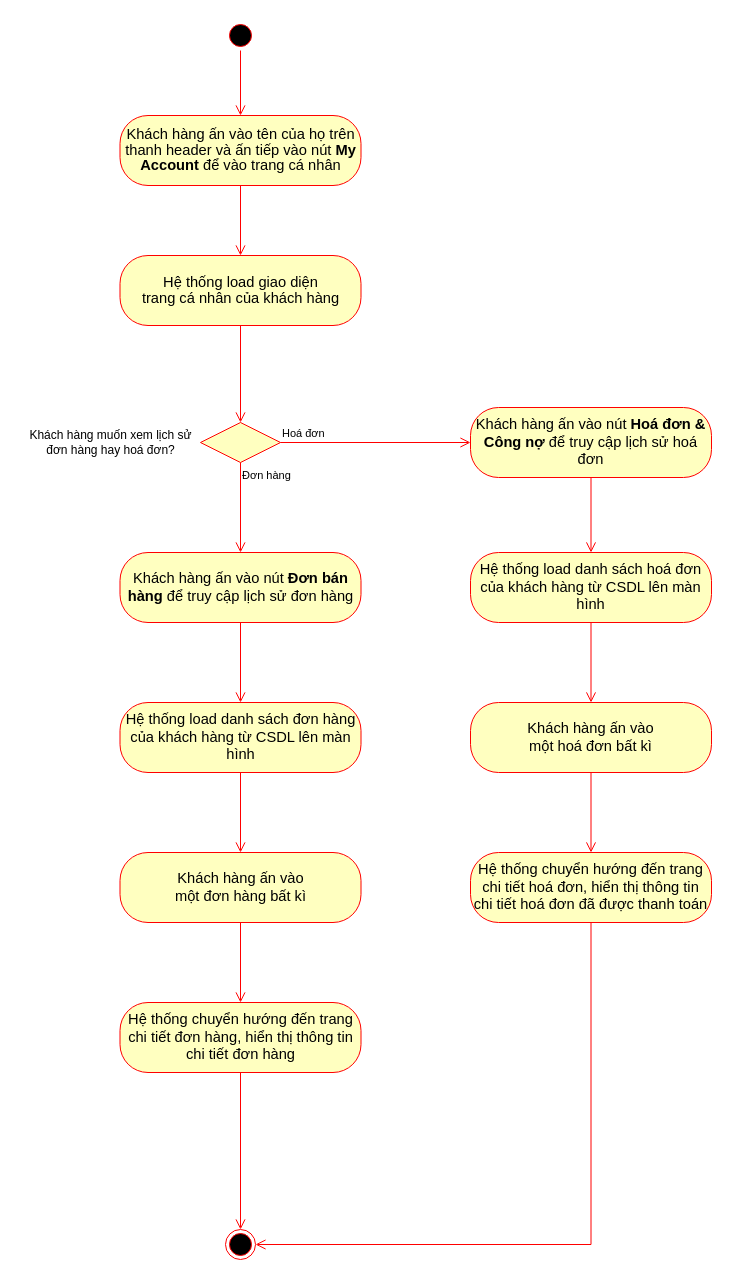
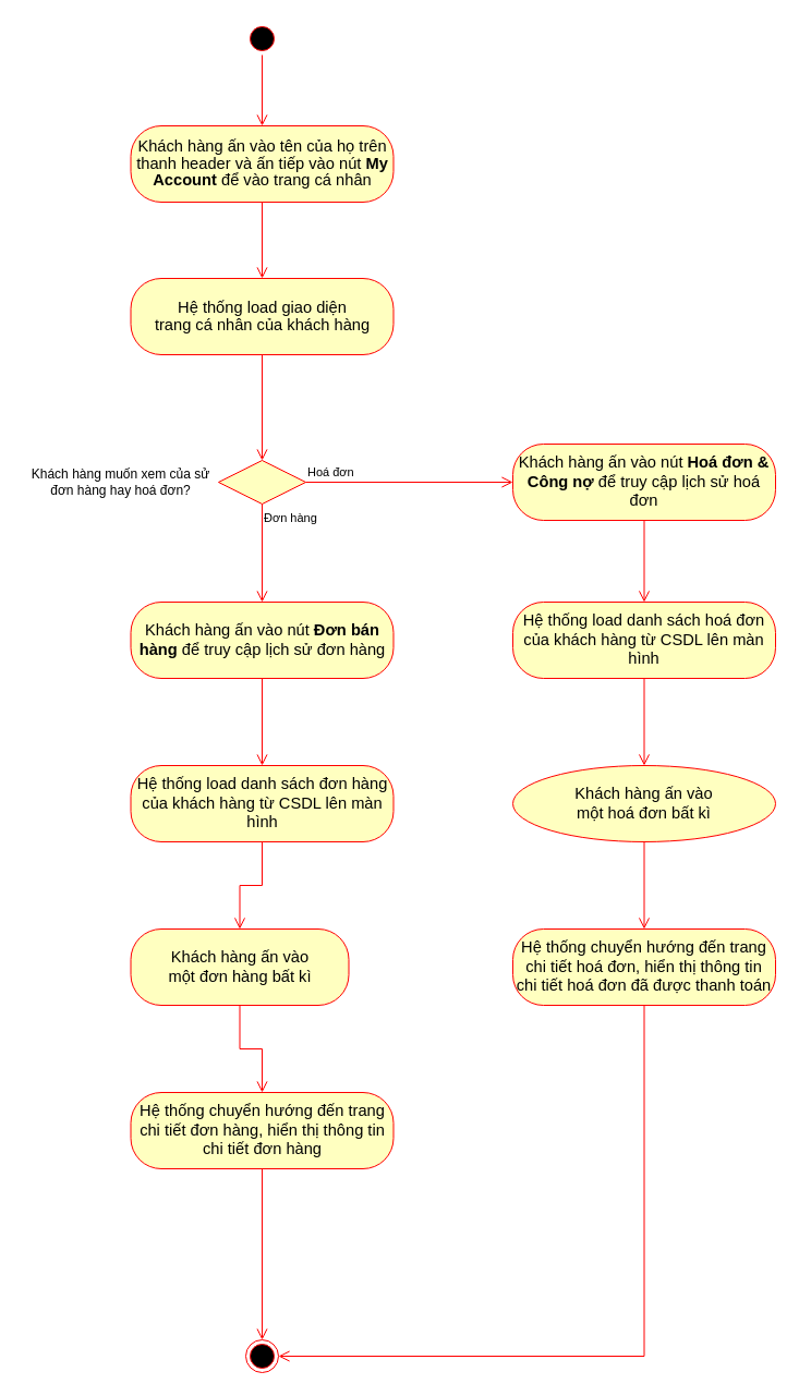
- <mxCell id="13" value="Khách hàng muốn xem lịch sử&lt;br&gt;đơn hàng hay hoá đơn?" style="text;html=1;align=center;verticalAlign=middle;resizable=0;points=[];autosize=1;strokeColor=none;fillColor=none;" vertex="1" parent="1"><mxGeometry x="20" y="427" width="180" height="30" as="geometry" /></mxCell>
+ <mxCell id="13" value="Khách hàng muốn xem của sử&lt;br&gt;đơn hàng hay hoá đơn?" style="text;html=1;align=center;verticalAlign=middle;resizable=0;points=[];autosize=1;strokeColor=none;fillColor=none;" vertex="1" parent="1"><mxGeometry x="20" y="427" width="180" height="30" as="geometry" /></mxCell>
- <mxCell id="22" value="&lt;font face=&quot;calibri, sans-serif&quot;&gt;&lt;span style=&quot;font-size: 14.667px&quot;&gt;Khách hàng ấn vào &lt;br&gt;một hoá đơn bất kì&lt;/span&gt;&lt;/font&gt;" style="rounded=1;whiteSpace=wrap;html=1;arcSize=40;fontColor=#000000;fillColor=#ffffc0;strokeColor=#ff0000;" vertex="1" parent="1"><mxGeometry x="470" y="702" width="241" height="70" as="geometry" /></mxCell>
+ <mxCell id="22" value="&lt;font face=&quot;calibri, sans-serif&quot;&gt;&lt;span style=&quot;font-size: 14.667px&quot;&gt;Khách hàng ấn vào &lt;br&gt;một hoá đơn bất kì&lt;/span&gt;&lt;/font&gt;" style="ellipse;whiteSpace=wrap;html=1;arcSize=40;fontColor=#000000;fillColor=#ffffc0;strokeColor=#ff0000;" vertex="1" parent="1"><mxGeometry x="470" y="702" width="241" height="70" as="geometry" /></mxCell>
- <mxCell id="20" value="&lt;font face=&quot;calibri, sans-serif&quot;&gt;&lt;span style=&quot;font-size: 14.667px&quot;&gt;Khách hàng ấn vào &lt;br&gt;một đơn hàng bất kì&lt;/span&gt;&lt;/font&gt;" style="rounded=1;whiteSpace=wrap;html=1;arcSize=40;fontColor=#000000;fillColor=#ffffc0;strokeColor=#ff0000;" vertex="1" parent="1"><mxGeometry x="119.5" y="852" width="241" height="70" as="geometry" /></mxCell>
+ <mxCell id="20" value="&lt;font face=&quot;calibri, sans-serif&quot;&gt;&lt;span style=&quot;font-size: 14.667px&quot;&gt;Khách hàng ấn vào &lt;br&gt;một đơn hàng bất kì&lt;/span&gt;&lt;/font&gt;" style="rounded=1;whiteSpace=wrap;html=1;arcSize=40;fontColor=#000000;fillColor=#ffffc0;strokeColor=#ff0000;" vertex="1" parent="1"><mxGeometry x="119.5" y="852" width="200" height="70" as="geometry" /></mxCell>
